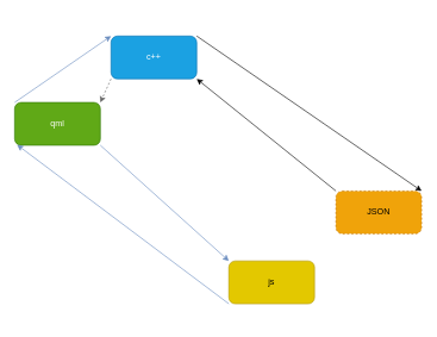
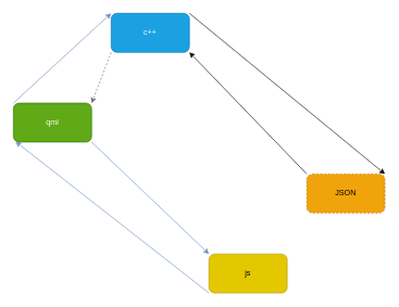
- <mxCell id="7" value="c++" style="rounded=1;whiteSpace=wrap;html=1;fillColor=#1ba1e2;fontColor=#ffffff;strokeColor=#006EAF;" vertex="1" parent="1"><mxGeometry x="155" y="50" width="120" height="60" as="geometry" /></mxCell>
+ <mxCell id="7" value="c++" style="rounded=1;whiteSpace=wrap;html=1;fillColor=#1ba1e2;fontColor=#ffffff;strokeColor=#006EAF;" vertex="1" parent="1"><mxGeometry x="170" y="20" width="120" height="60" as="geometry" /></mxCell>
- <mxCell id="4" value="qml" style="rounded=1;whiteSpace=wrap;html=1;fillColor=#60a917;fontColor=#ffffff;strokeColor=#2D7600;" vertex="1" parent="1"><mxGeometry x="20" y="143" width="120" height="60" as="geometry" /></mxCell>
+ <mxCell id="4" value="qml" style="rounded=1;whiteSpace=wrap;html=1;fillColor=#60a917;fontColor=#ffffff;strokeColor=#2D7600;" vertex="1" parent="1"><mxGeometry x="20" y="158" width="120" height="60" as="geometry" /></mxCell>
- <mxCell id="9" value="js" style="rounded=1;whiteSpace=wrap;html=1;fillColor=#e3c800;fontColor=#000000;strokeColor=#B09500;" vertex="1" parent="1"><mxGeometry x="320" y="365" width="120" height="60" as="geometry" /></mxCell>
+ <mxCell id="9" value="js" style="rounded=1;whiteSpace=wrap;html=1;fillColor=#e3c800;fontColor=#000000;strokeColor=#B09500;" vertex="1" parent="1"><mxGeometry x="320" y="390" width="120" height="60" as="geometry" /></mxCell>
